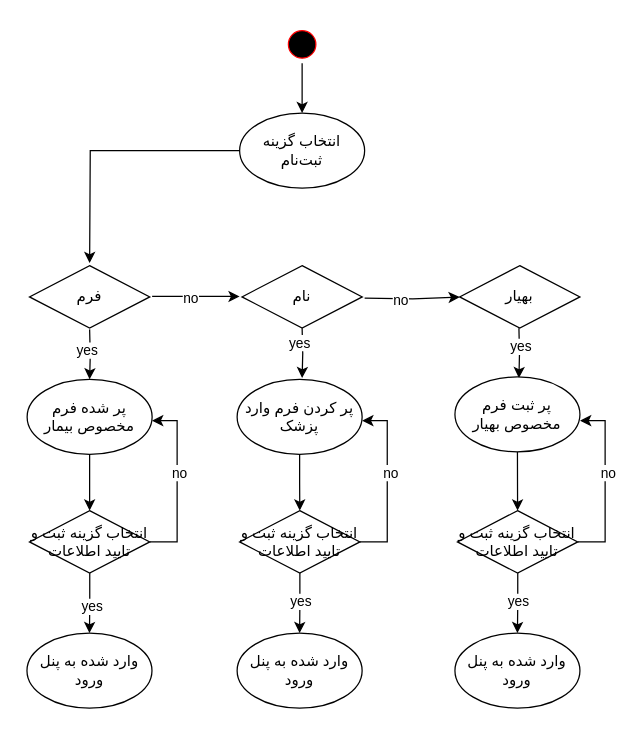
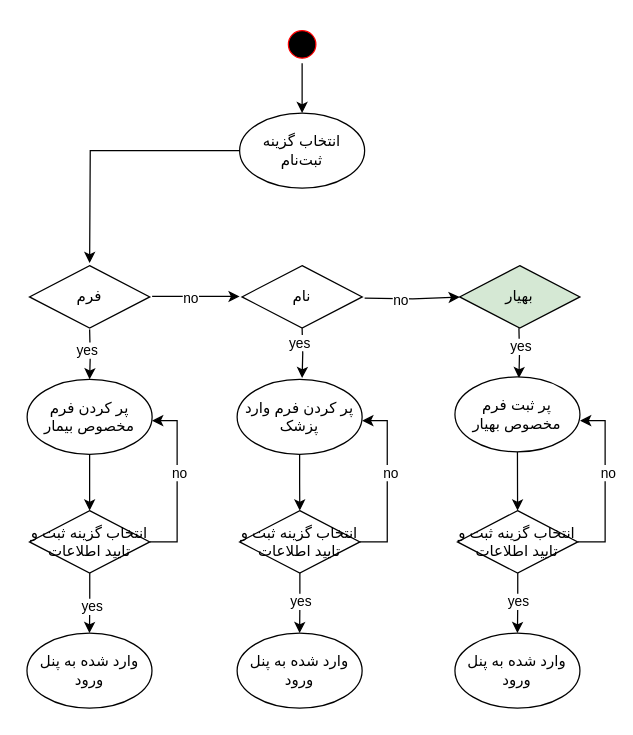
- <mxCell id="22" value="بهیار" style="rhombus;whiteSpace=wrap;html=1;" vertex="1" parent="1"><mxGeometry x="367" y="212" width="96.25" height="50" as="geometry" /></mxCell>
+ <mxCell id="22" value="بهیار" style="rhombus;whiteSpace=wrap;html=1;fillColor=#d5e8d4;" vertex="1" parent="1"><mxGeometry x="367" y="212" width="96.25" height="50" as="geometry" /></mxCell>
- <mxCell id="17" value="پر شده فرم مخصوص بیمار" style="ellipse;whiteSpace=wrap;html=1;" vertex="1" parent="1"><mxGeometry x="21" y="303" width="100" height="60" as="geometry" /></mxCell>
+ <mxCell id="17" value="پر کردن فرم مخصوص بیمار" style="ellipse;whiteSpace=wrap;html=1;" vertex="1" parent="1"><mxGeometry x="21" y="303" width="100" height="60" as="geometry" /></mxCell>
